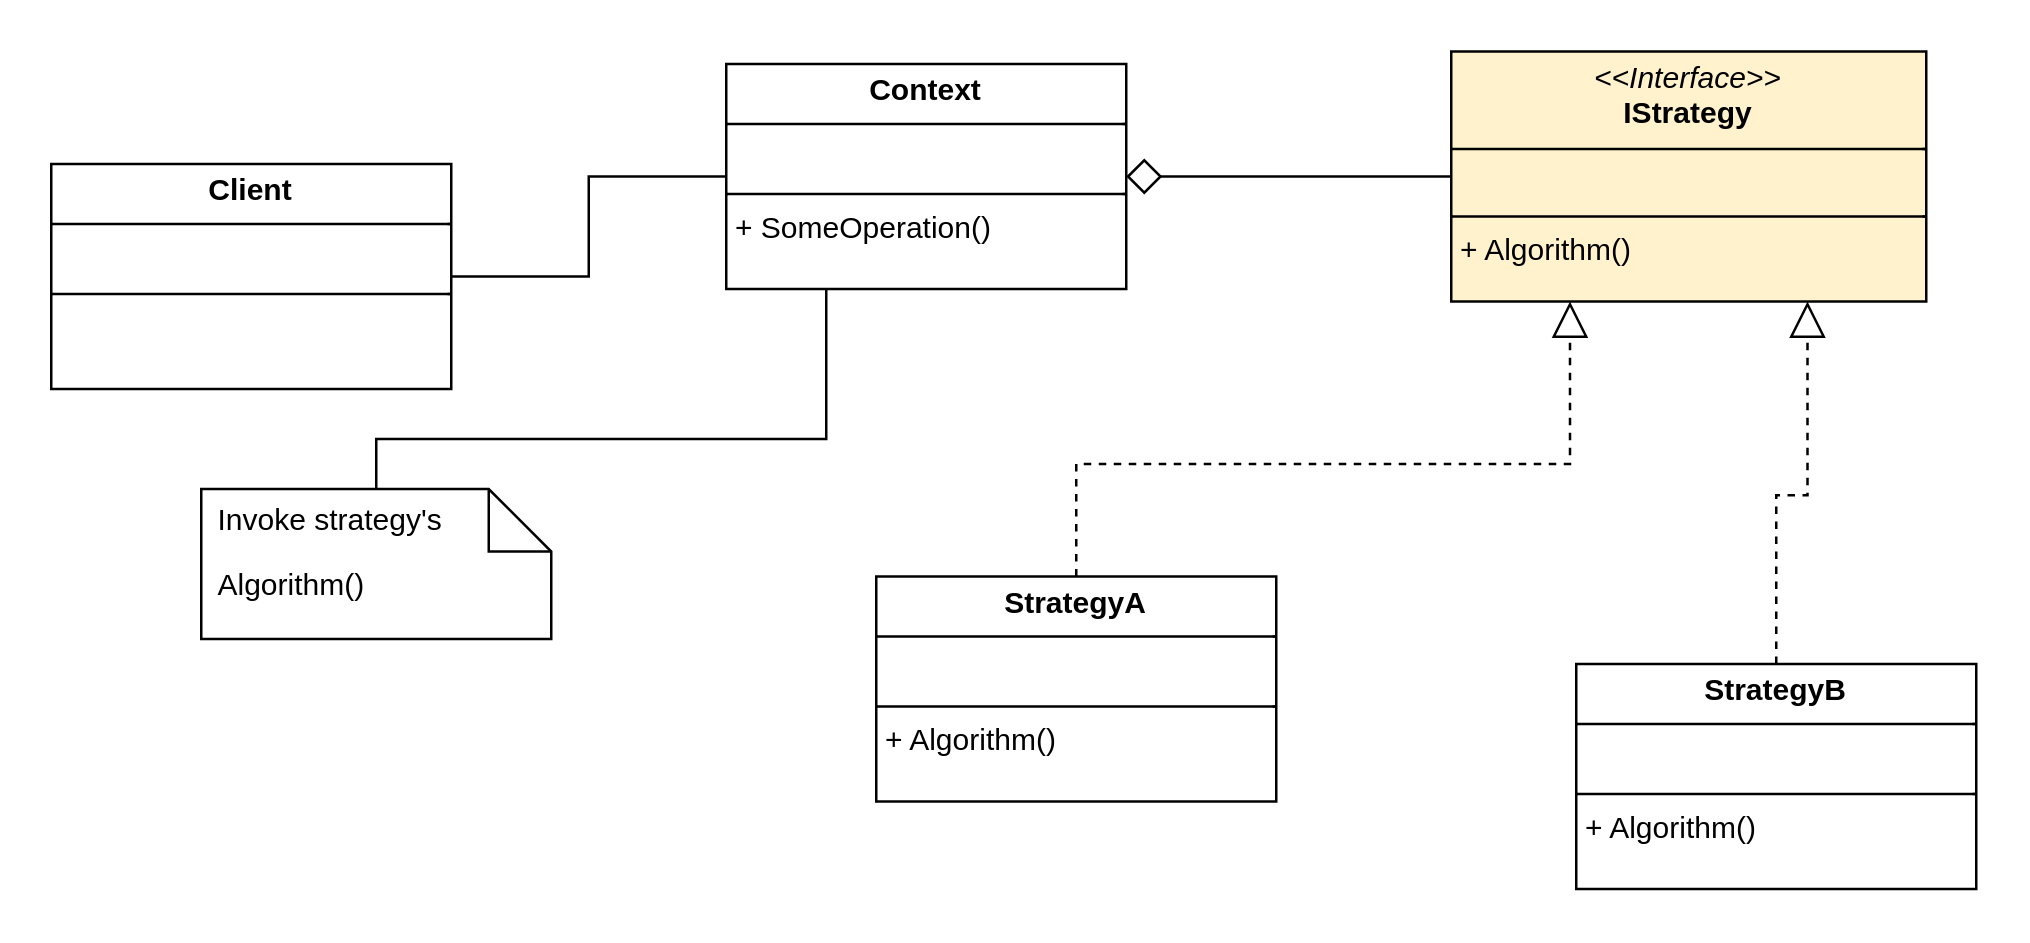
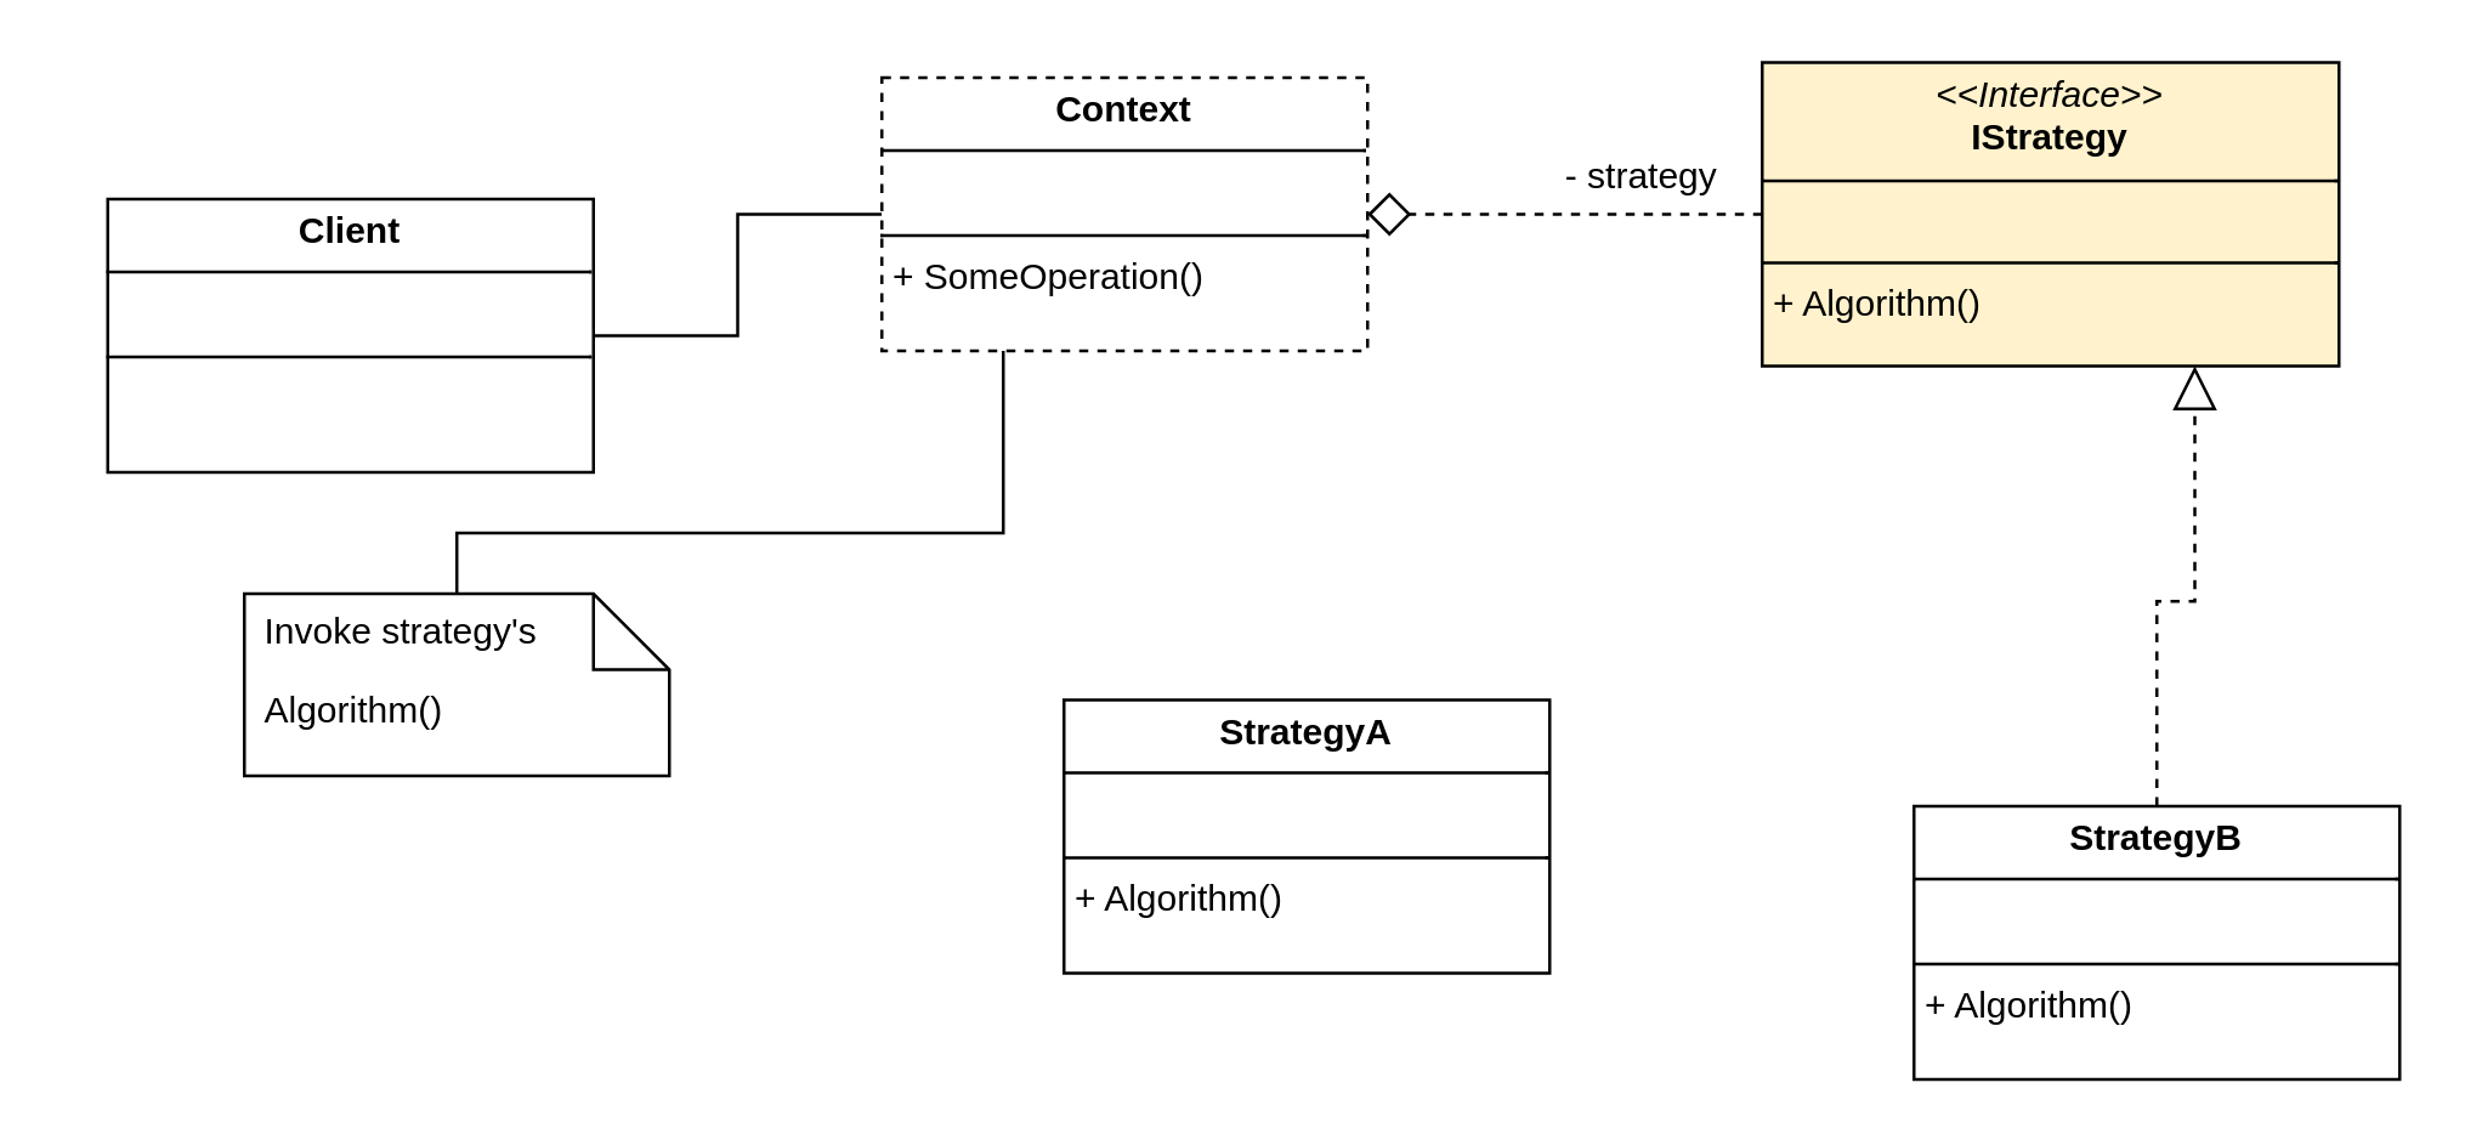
+ <mxCell id="7" value="- strategy" style="text;html=1;align=center;verticalAlign=middle;resizable=0;points=[];autosize=1;strokeColor=none;fillColor=none;" vertex="1" parent="1"><mxGeometry x="505" y="43" width="70" height="30" as="geometry" /></mxCell>
- <mxCell id="4" value="&lt;p style=&quot;margin:0px;margin-top:4px;text-align:center;&quot;&gt;&lt;b&gt;Context&lt;/b&gt;&lt;/p&gt;&lt;hr size=&quot;1&quot; style=&quot;border-style:solid;&quot;&gt;&lt;p style=&quot;margin:0px;margin-left:4px;&quot;&gt;&lt;br&gt;&lt;/p&gt;&lt;hr size=&quot;1&quot; style=&quot;border-style:solid;&quot;&gt;&lt;p style=&quot;margin:0px;margin-left:4px;&quot;&gt;+ SomeOperation()&lt;/p&gt;" style="verticalAlign=top;align=left;overflow=fill;html=1;whiteSpace=wrap;" vertex="1" parent="1"><mxGeometry x="290" y="25" width="160" height="90" as="geometry" /></mxCell>
+ <mxCell id="4" value="&lt;p style=&quot;margin:0px;margin-top:4px;text-align:center;&quot;&gt;&lt;b&gt;Context&lt;/b&gt;&lt;/p&gt;&lt;hr size=&quot;1&quot; style=&quot;border-style:solid;&quot;&gt;&lt;p style=&quot;margin:0px;margin-left:4px;&quot;&gt;&lt;br&gt;&lt;/p&gt;&lt;hr size=&quot;1&quot; style=&quot;border-style:solid;&quot;&gt;&lt;p style=&quot;margin:0px;margin-left:4px;&quot;&gt;+ SomeOperation()&lt;/p&gt;" style="verticalAlign=top;align=left;overflow=fill;html=1;whiteSpace=wrap;dashed=1;" vertex="1" parent="1"><mxGeometry x="290" y="25" width="160" height="90" as="geometry" /></mxCell>
- <mxCell id="5" style="edgeStyle=orthogonalEdgeStyle;rounded=0;orthogonalLoop=1;jettySize=auto;html=1;entryX=1;entryY=0.5;entryDx=0;entryDy=0;endArrow=diamond;endFill=0;endSize=12;" edge="1" parent="1" source="6" target="4"><mxGeometry relative="1" as="geometry" /></mxCell>
+ <mxCell id="5" style="edgeStyle=orthogonalEdgeStyle;rounded=0;orthogonalLoop=1;jettySize=auto;html=1;entryX=1;entryY=0.5;entryDx=0;entryDy=0;endArrow=diamond;endFill=0;endSize=12;dashed=1;" edge="1" parent="1" source="6" target="4"><mxGeometry relative="1" as="geometry" /></mxCell>
- <mxCell id="3" value="&lt;p style=&quot;margin:0px;margin-top:4px;text-align:center;&quot;&gt;&lt;b&gt;Client&lt;/b&gt;&lt;/p&gt;&lt;hr size=&quot;1&quot; style=&quot;border-style:solid;&quot;&gt;&lt;p style=&quot;margin:0px;margin-left:4px;&quot;&gt;&lt;br&gt;&lt;/p&gt;&lt;hr size=&quot;1&quot; style=&quot;border-style:solid;&quot;&gt;&lt;p style=&quot;margin:0px;margin-left:4px;&quot;&gt;&lt;br&gt;&lt;/p&gt;" style="verticalAlign=top;align=left;overflow=fill;html=1;whiteSpace=wrap;" vertex="1" parent="1"><mxGeometry x="20" y="65" width="160" height="90" as="geometry" /></mxCell>
+ <mxCell id="3" value="&lt;p style=&quot;margin:0px;margin-top:4px;text-align:center;&quot;&gt;&lt;b&gt;Client&lt;/b&gt;&lt;/p&gt;&lt;hr size=&quot;1&quot; style=&quot;border-style:solid;&quot;&gt;&lt;p style=&quot;margin:0px;margin-left:4px;&quot;&gt;&lt;br&gt;&lt;/p&gt;&lt;hr size=&quot;1&quot; style=&quot;border-style:solid;&quot;&gt;&lt;p style=&quot;margin:0px;margin-left:4px;&quot;&gt;&lt;br&gt;&lt;/p&gt;" style="verticalAlign=top;align=left;overflow=fill;html=1;whiteSpace=wrap;" vertex="1" parent="1"><mxGeometry x="35" y="65" width="160" height="90" as="geometry" /></mxCell>
- <mxCell id="8" style="edgeStyle=orthogonalEdgeStyle;rounded=0;orthogonalLoop=1;jettySize=auto;html=1;entryX=0.25;entryY=1;entryDx=0;entryDy=0;dashed=1;endArrow=block;endFill=0;endSize=12;" edge="1" parent="1" source="9" target="6"><mxGeometry relative="1" as="geometry"><Array as="points"><mxPoint x="430" y="185" /><mxPoint x="628" y="185" /></Array></mxGeometry></mxCell>
